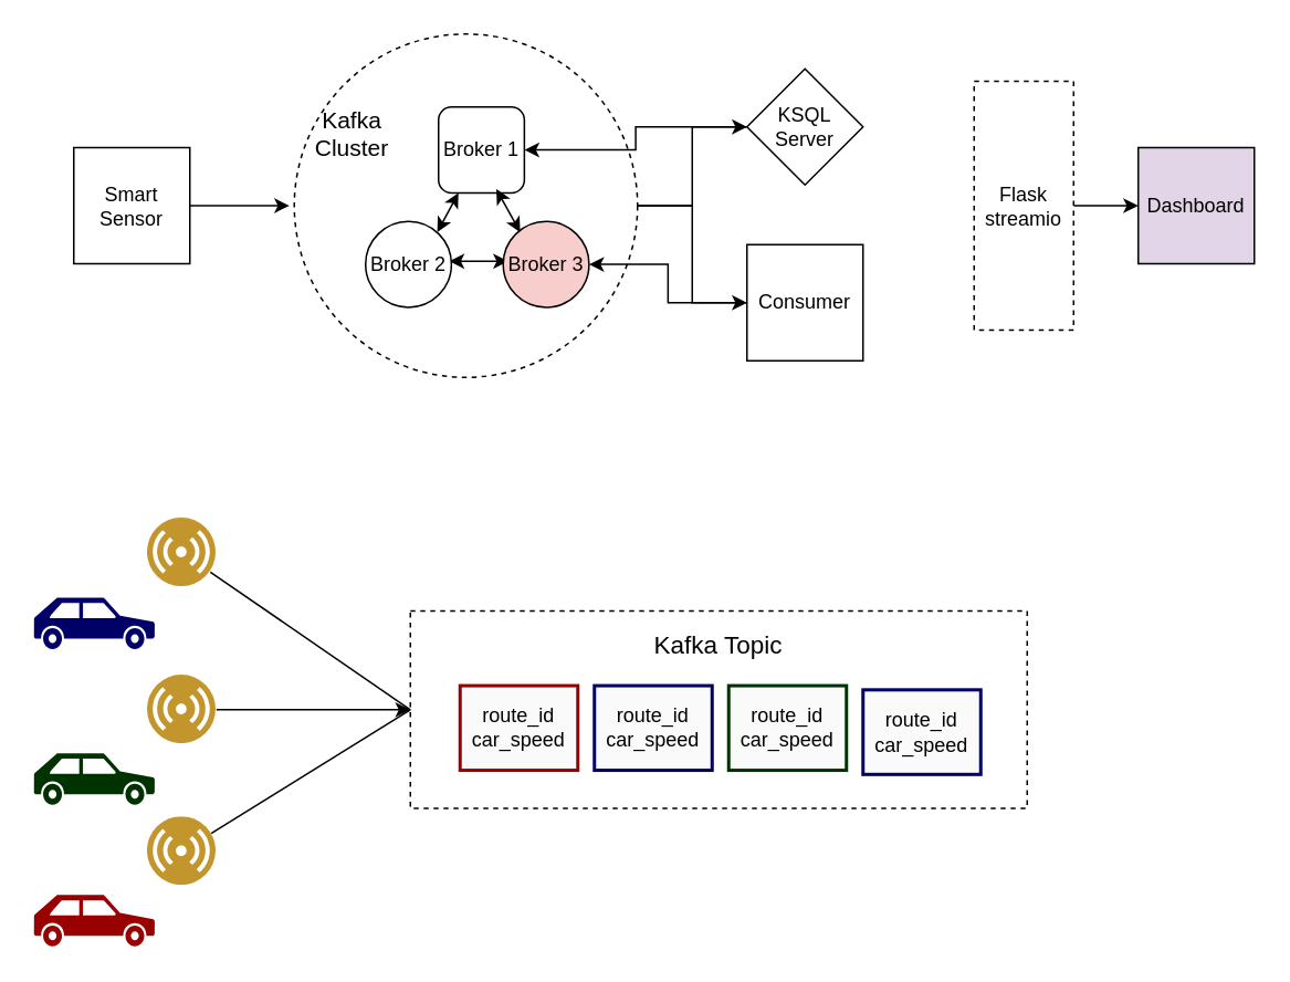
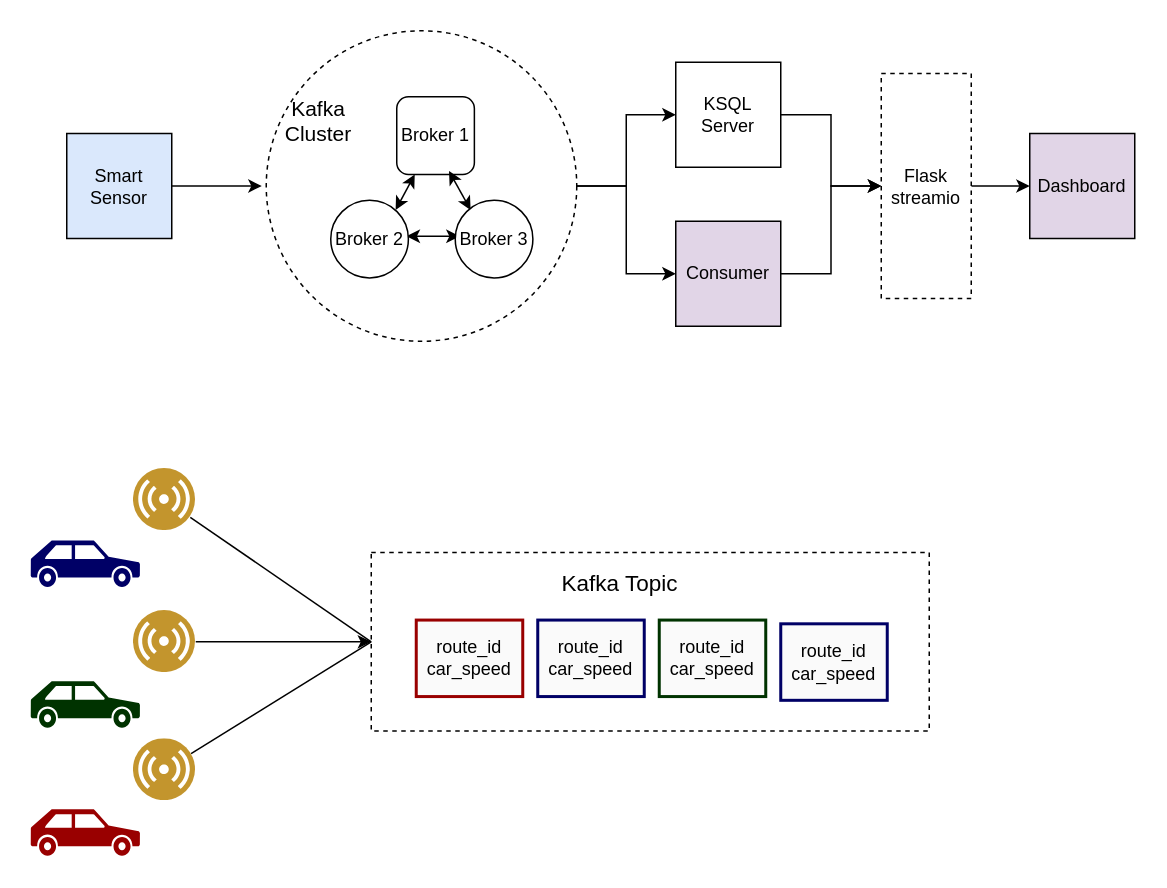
- <mxCell id="19" value="KSQL Server" style="rhombus;whiteSpace=wrap;html=1;aspect=fixed;" parent="1" vertex="1"><mxGeometry x="450" y="41" width="70" height="70" as="geometry" /></mxCell>
+ <mxCell id="19" value="KSQL Server" style="whiteSpace=wrap;html=1;aspect=fixed;" parent="1" vertex="1"><mxGeometry x="450" y="41" width="70" height="70" as="geometry" /></mxCell>
- <mxCell id="18" style="edgeStyle=orthogonalEdgeStyle;rounded=0;orthogonalLoop=1;jettySize=auto;html=1;" parent="1" source="19" target="11" edge="1"><mxGeometry relative="1" as="geometry" /></mxCell>
+ <mxCell id="18" style="edgeStyle=orthogonalEdgeStyle;rounded=0;orthogonalLoop=1;jettySize=auto;html=1;entryX=0;entryY=0.5;entryDx=0;entryDy=0;" parent="1" source="19" target="10" edge="1"><mxGeometry relative="1" as="geometry" /></mxCell>
- <mxCell id="7" value="Smart Sensor" style="whiteSpace=wrap;html=1;aspect=fixed;" parent="1" vertex="1"><mxGeometry x="44" y="88.5" width="70" height="70" as="geometry" /></mxCell>
+ <mxCell id="7" value="Smart Sensor" style="whiteSpace=wrap;html=1;aspect=fixed;fillColor=#dae8fc;" parent="1" vertex="1"><mxGeometry x="44" y="88.5" width="70" height="70" as="geometry" /></mxCell>
- <mxCell id="17" value="Broker 3" style="ellipse;whiteSpace=wrap;html=1;aspect=fixed;fillColor=#f8cecc;" parent="1" vertex="1"><mxGeometry x="303" y="133" width="51.75" height="51.75" as="geometry" /></mxCell>
+ <mxCell id="17" value="Broker 3" style="ellipse;whiteSpace=wrap;html=1;aspect=fixed;" parent="1" vertex="1"><mxGeometry x="303" y="133" width="51.75" height="51.75" as="geometry" /></mxCell>
- <mxCell id="24" style="edgeStyle=orthogonalEdgeStyle;rounded=0;orthogonalLoop=1;jettySize=auto;html=1;" edge="1" parent="1" source="25" target="17"><mxGeometry relative="1" as="geometry" /></mxCell>
+ <mxCell id="24" style="edgeStyle=orthogonalEdgeStyle;rounded=0;orthogonalLoop=1;jettySize=auto;html=1;entryX=0;entryY=0.5;entryDx=0;entryDy=0;" edge="1" parent="1" source="25" target="10"><mxGeometry relative="1" as="geometry" /></mxCell>
- <mxCell id="25" value="Consumer" style="whiteSpace=wrap;html=1;aspect=fixed;" vertex="1" parent="1"><mxGeometry x="450" y="147" width="70" height="70" as="geometry" /></mxCell>
+ <mxCell id="25" value="Consumer" style="whiteSpace=wrap;html=1;aspect=fixed;fillColor=#e1d5e7;" vertex="1" parent="1"><mxGeometry x="450" y="147" width="70" height="70" as="geometry" /></mxCell>
- <mxCell id="26" value="&lt;font style=&quot;font-size: 15px&quot;&gt;Kafka Topic&lt;/font&gt;" style="text;html=1;strokeColor=none;fillColor=none;align=center;verticalAlign=middle;whiteSpace=wrap;rounded=0;dashed=1;" vertex="1" parent="1"><mxGeometry x="384" y="372.88" width="98" height="30" as="geometry" /></mxCell>
+ <mxCell id="26" value="&lt;font style=&quot;font-size: 15px&quot;&gt;Kafka Topic&lt;/font&gt;" style="text;html=1;strokeColor=none;fillColor=none;align=center;verticalAlign=middle;whiteSpace=wrap;rounded=0;dashed=1;" vertex="1" parent="1"><mxGeometry x="364" y="372.88" width="98" height="30" as="geometry" /></mxCell>
